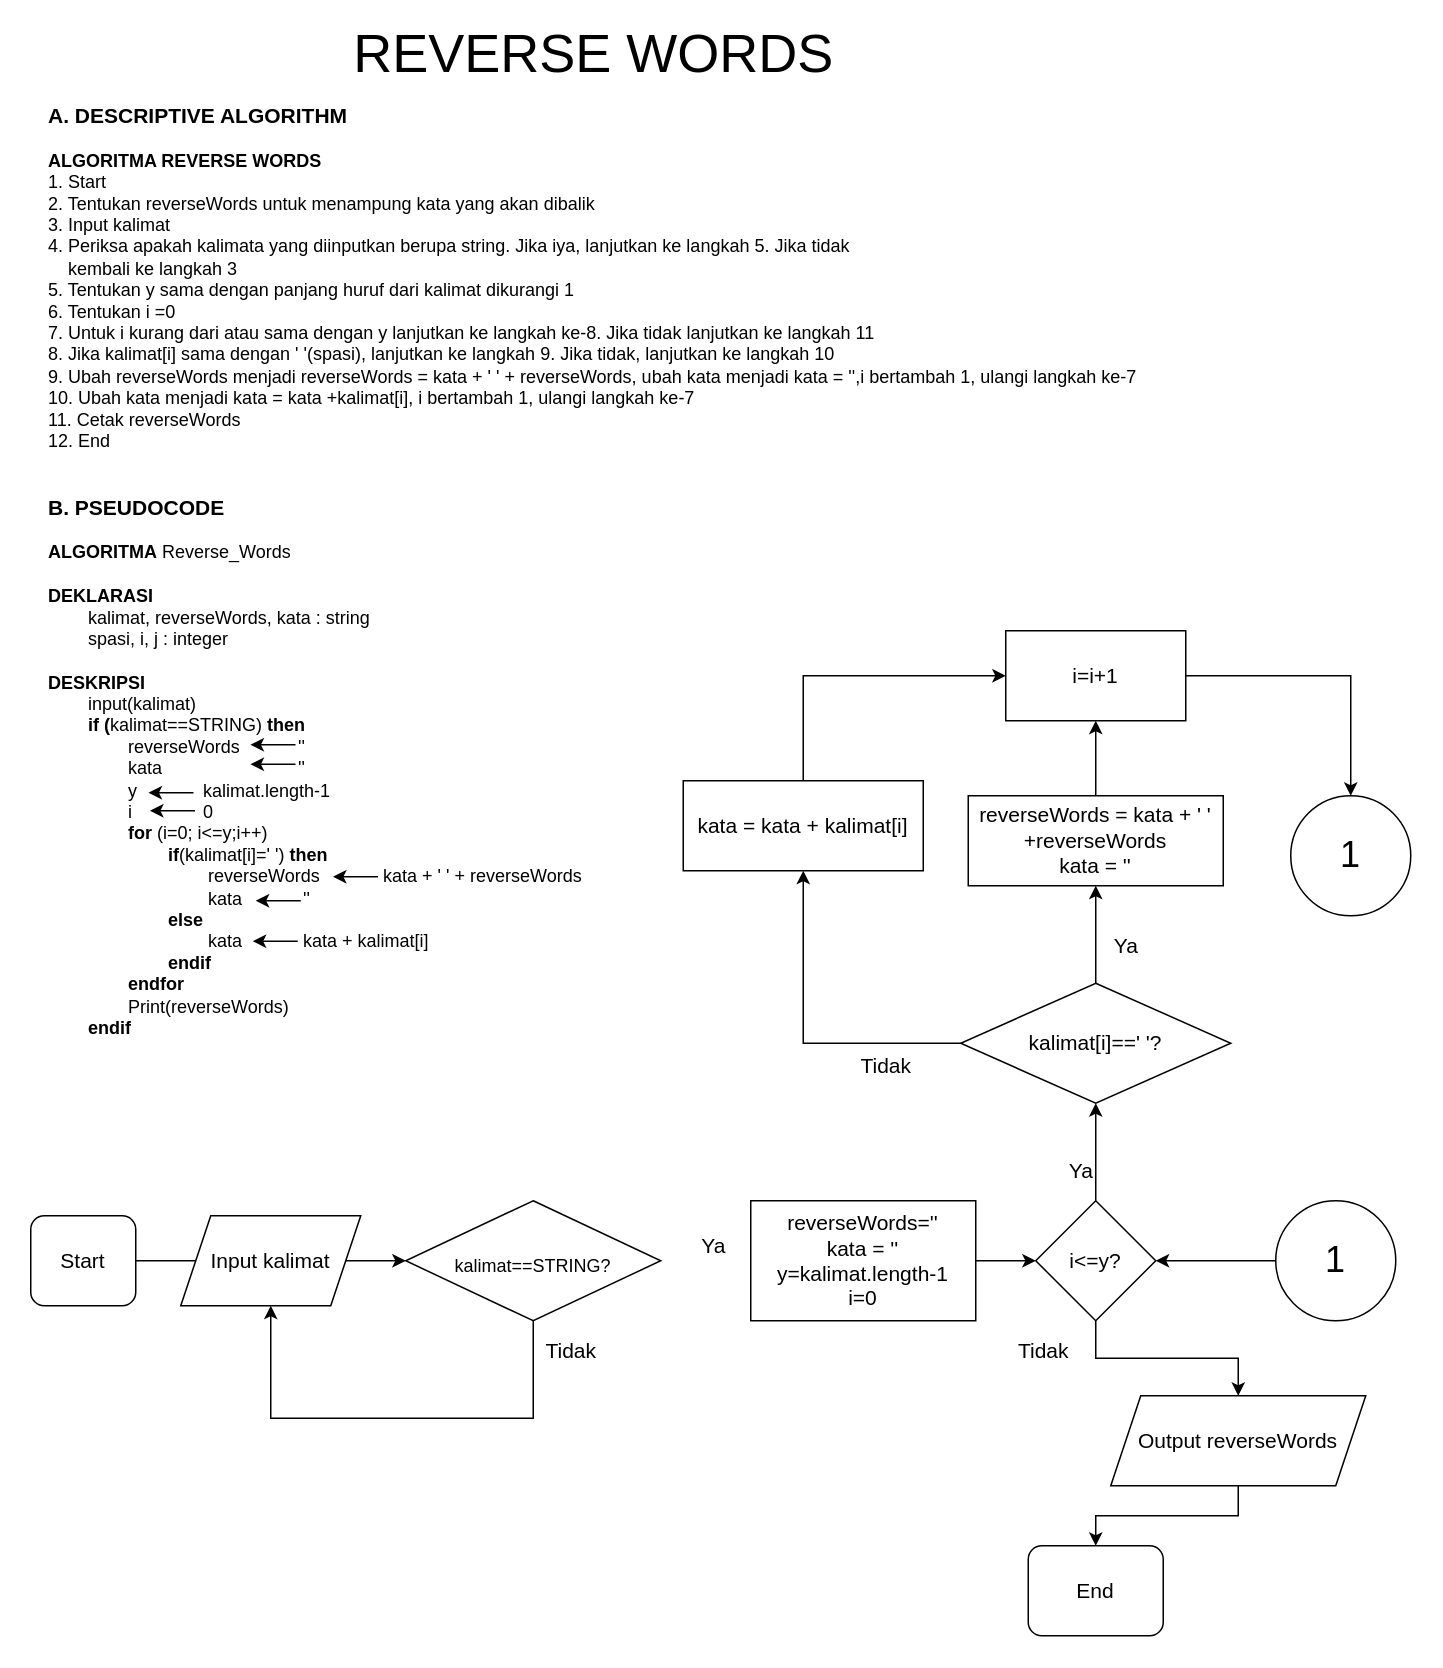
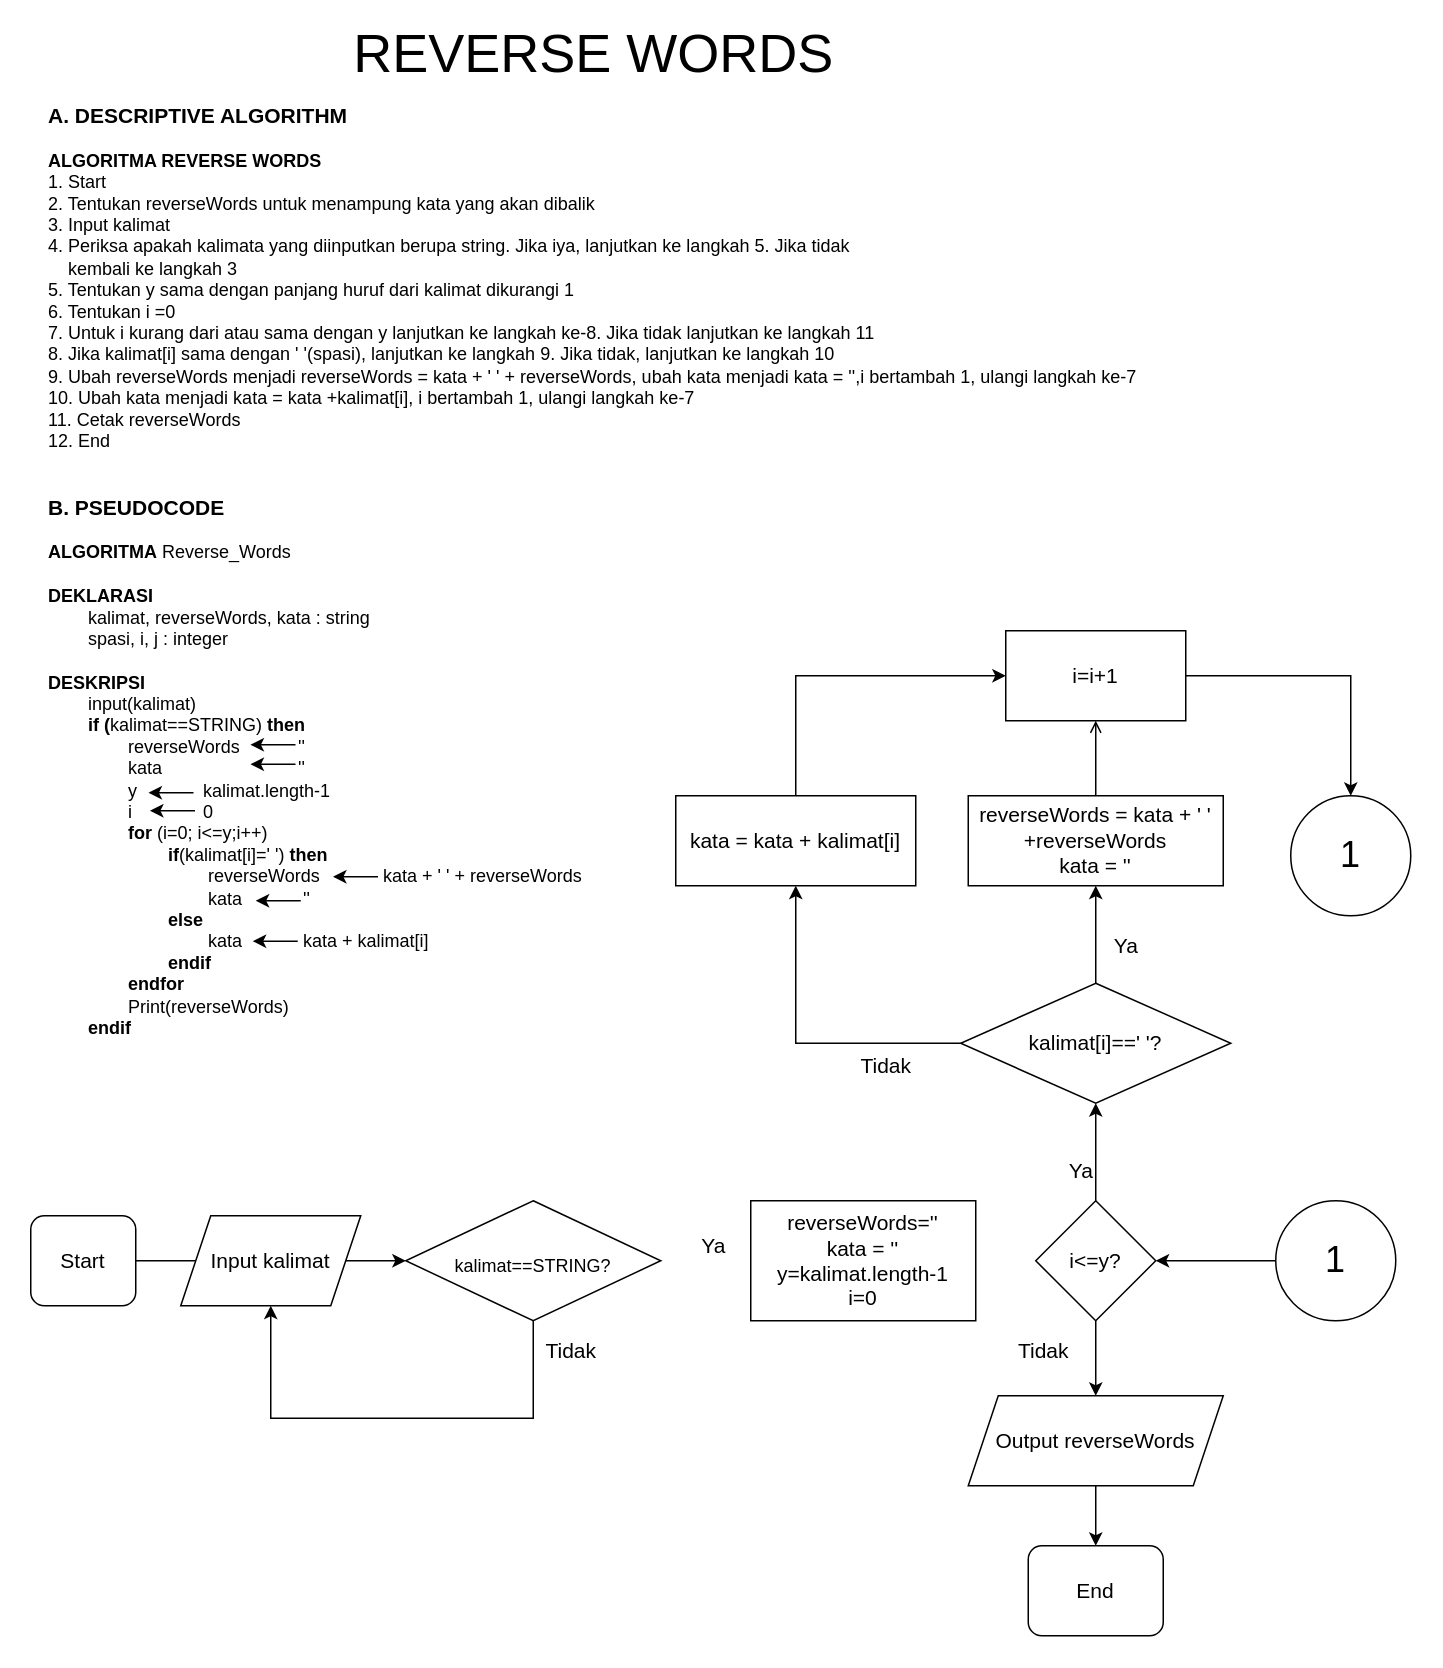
- <mxCell id="16" value="" style="edgeStyle=orthogonalEdgeStyle;rounded=0;orthogonalLoop=1;jettySize=auto;html=1;" edge="1" parent="1" source="17" target="22"><mxGeometry relative="1" as="geometry" /></mxCell>
+ <mxCell id="16" value="" style="edgeStyle=orthogonalEdgeStyle;rounded=0;orthogonalLoop=1;jettySize=auto;html=1;endArrow=open;" edge="1" parent="1" source="17" target="22"><mxGeometry relative="1" as="geometry" /></mxCell>
- <mxCell id="12" value="kata = kata + kalimat[i]" style="rounded=0;whiteSpace=wrap;html=1;fontSize=14;" parent="1" vertex="1"><mxGeometry x="455" y="520" width="160" height="60" as="geometry" /></mxCell>
+ <mxCell id="12" value="kata = kata + kalimat[i]" style="rounded=0;whiteSpace=wrap;html=1;fontSize=14;" parent="1" vertex="1"><mxGeometry x="450" y="530" width="160" height="60" as="geometry" /></mxCell>
- <mxCell id="7" value="" style="edgeStyle=orthogonalEdgeStyle;rounded=0;orthogonalLoop=1;jettySize=auto;html=1;" edge="1" parent="1" source="8" target="20"><mxGeometry relative="1" as="geometry" /></mxCell>
- <mxCell id="24" value="Output reverseWords" style="shape=parallelogram;perimeter=parallelogramPerimeter;whiteSpace=wrap;html=1;fixedSize=1;fontSize=14;" parent="1" vertex="1"><mxGeometry x="740" y="930" width="170" height="60" as="geometry" /></mxCell>
+ <mxCell id="24" value="Output reverseWords" style="shape=parallelogram;perimeter=parallelogramPerimeter;whiteSpace=wrap;html=1;fixedSize=1;fontSize=14;" parent="1" vertex="1"><mxGeometry x="645" y="930" width="170" height="60" as="geometry" /></mxCell>
